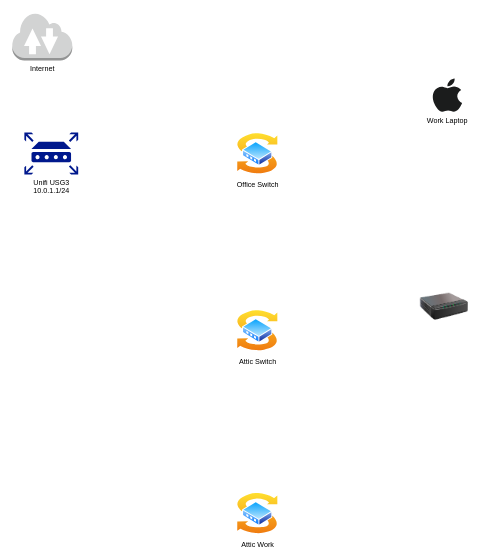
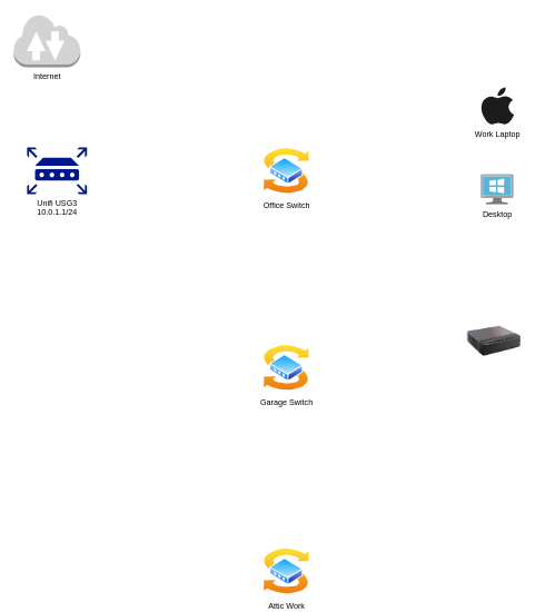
+ <mxCell id="8" value="Desktop" style="sketch=0;aspect=fixed;html=1;points=[];align=center;image;fontSize=12;image=img/lib/mscae/VirtualMachineWindows.svg;" parent="1" vertex="1"><mxGeometry x="720" y="260" width="50" height="46" as="geometry" /></mxCell>
- <mxCell id="5" value="Attic Switch" style="aspect=fixed;perimeter=ellipsePerimeter;html=1;align=center;shadow=0;dashed=0;spacingTop=3;image;image=img/lib/active_directory/switch.svg;" parent="1" vertex="1"><mxGeometry x="394" y="515" width="70" height="70" as="geometry" /></mxCell>
+ <mxCell id="5" value="Garage Switch" style="aspect=fixed;perimeter=ellipsePerimeter;html=1;align=center;shadow=0;dashed=0;spacingTop=3;image;image=img/lib/active_directory/switch.svg;" parent="1" vertex="1"><mxGeometry x="394" y="515" width="70" height="70" as="geometry" /></mxCell>
